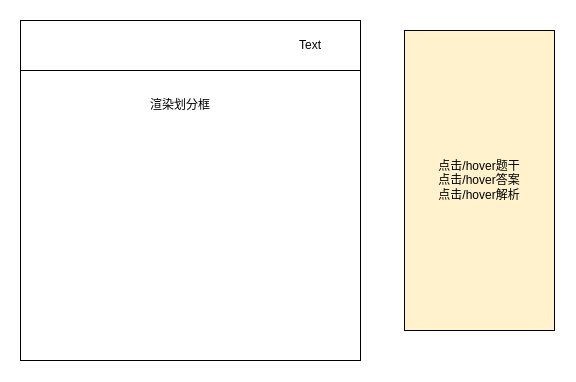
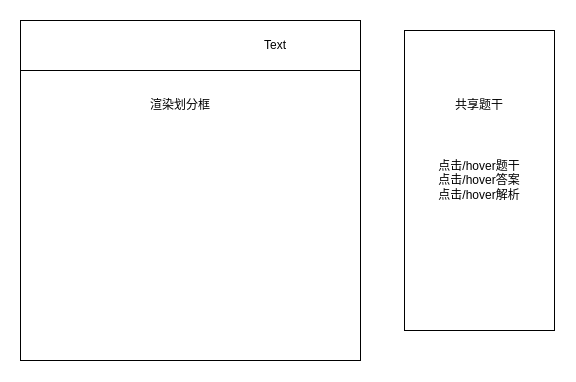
- <mxCell id="7" value="Text" style="text;html=1;whiteSpace=wrap;strokeColor=none;fillColor=none;align=center;verticalAlign=middle;rounded=0;" vertex="1" parent="1"><mxGeometry x="280" y="30" width="60" height="30" as="geometry" /></mxCell>
+ <mxCell id="7" value="Text" style="text;html=1;whiteSpace=wrap;strokeColor=none;fillColor=none;align=center;verticalAlign=middle;rounded=0;" vertex="1" parent="1"><mxGeometry x="245" y="30" width="60" height="30" as="geometry" /></mxCell>
+ <mxCell id="5" value="共享题干" style="text;html=1;whiteSpace=wrap;strokeColor=none;fillColor=none;align=center;verticalAlign=middle;rounded=0;" vertex="1" parent="1"><mxGeometry x="434" y="90" width="90" height="30" as="geometry" /></mxCell>
- <mxCell id="2" value="点击/hover题干&lt;div&gt;点击/hover答案&lt;/div&gt;&lt;div&gt;点击/hover解析&lt;/div&gt;" style="rounded=0;whiteSpace=wrap;html=1;fillColor=#fff2cc;" vertex="1" parent="1"><mxGeometry x="404" y="30" width="150" height="300" as="geometry" /></mxCell>
+ <mxCell id="2" value="点击/hover题干&lt;div&gt;点击/hover答案&lt;/div&gt;&lt;div&gt;点击/hover解析&lt;/div&gt;" style="rounded=0;whiteSpace=wrap;html=1;" vertex="1" parent="1"><mxGeometry x="404" y="30" width="150" height="300" as="geometry" /></mxCell>
